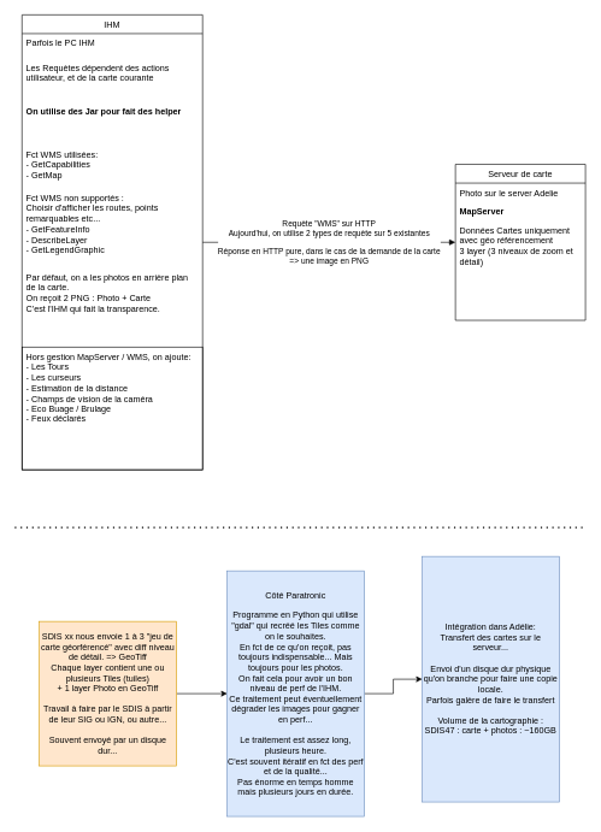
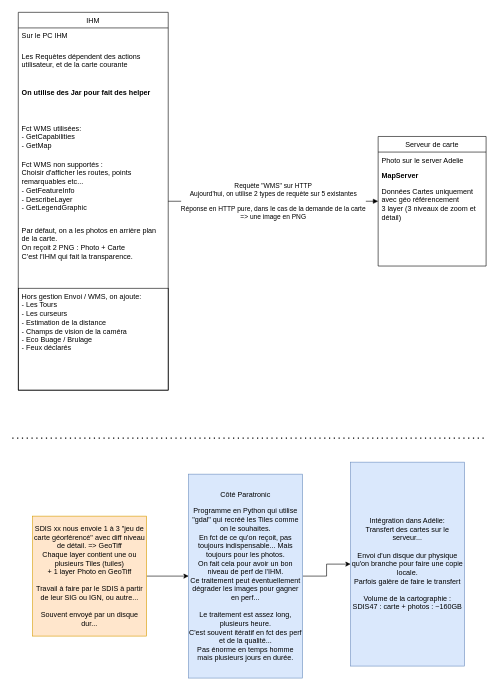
- <mxCell id="3" value="Parfois le PC IHM&#10;&#10;" style="text;align=left;verticalAlign=top;spacingLeft=4;spacingRight=4;overflow=hidden;rotatable=0;points=[[0,0.5],[1,0.5]];portConstraint=eastwest;rounded=0;shadow=0;html=0;whiteSpace=wrap;" parent="2" vertex="1"><mxGeometry y="26" width="250" height="34" as="geometry" /></mxCell>
+ <mxCell id="3" value="Sur le PC IHM&#10;&#10;" style="text;align=left;verticalAlign=top;spacingLeft=4;spacingRight=4;overflow=hidden;rotatable=0;points=[[0,0.5],[1,0.5]];portConstraint=eastwest;rounded=0;shadow=0;html=0;whiteSpace=wrap;" parent="2" vertex="1"><mxGeometry y="26" width="250" height="34" as="geometry" /></mxCell>
- <mxCell id="9" value="Hors gestion MapServer / WMS, on ajoute:&#10;- Les Tours&#10;- Les curseurs&#10;- Estimation de la distance&#10;- Champs de vision de la caméra&#10;- Eco Buage / Brulage&#10;- Feux déclarés" style="text;align=left;verticalAlign=top;spacingLeft=4;spacingRight=4;overflow=hidden;rotatable=0;points=[[0,0.5],[1,0.5]];portConstraint=eastwest;rounded=0;shadow=0;html=0;whiteSpace=wrap;container=0;strokeColor=default;" parent="2" vertex="1"><mxGeometry y="460" width="250" height="170" as="geometry" /></mxCell>
+ <mxCell id="9" value="Hors gestion Envoi / WMS, on ajoute:&#10;- Les Tours&#10;- Les curseurs&#10;- Estimation de la distance&#10;- Champs de vision de la caméra&#10;- Eco Buage / Brulage&#10;- Feux déclarés" style="text;align=left;verticalAlign=top;spacingLeft=4;spacingRight=4;overflow=hidden;rotatable=0;points=[[0,0.5],[1,0.5]];portConstraint=eastwest;rounded=0;shadow=0;html=0;whiteSpace=wrap;container=0;strokeColor=default;" parent="2" vertex="1"><mxGeometry y="460" width="250" height="170" as="geometry" /></mxCell>
